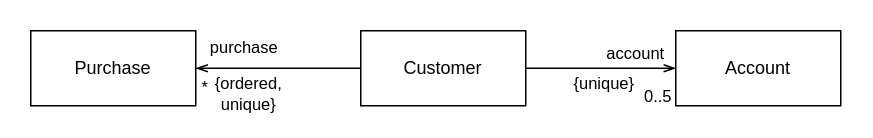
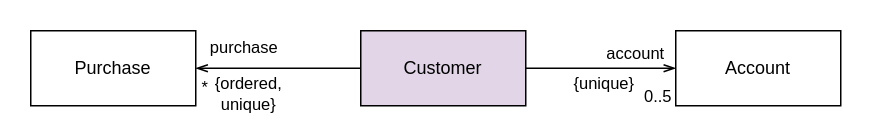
- <mxCell id="11" value="Customer" style="html=1;whiteSpace=wrap;" vertex="1" parent="1"><mxGeometry x="240" width="110" height="50" as="geometry" y="20" /></mxCell>
+ <mxCell id="11" value="Customer" style="html=1;whiteSpace=wrap;fillColor=#e1d5e7;" vertex="1" parent="1"><mxGeometry x="240" width="110" height="50" as="geometry" y="20" /></mxCell>
